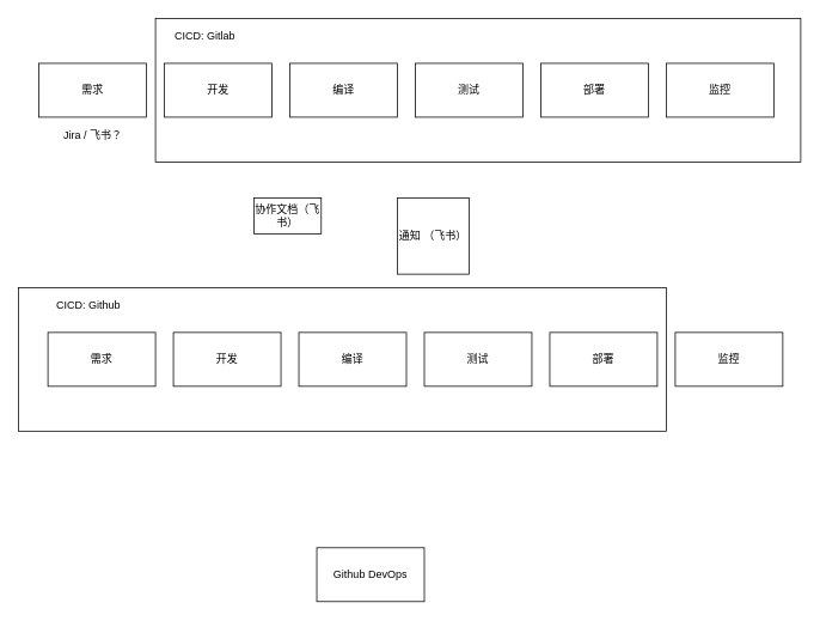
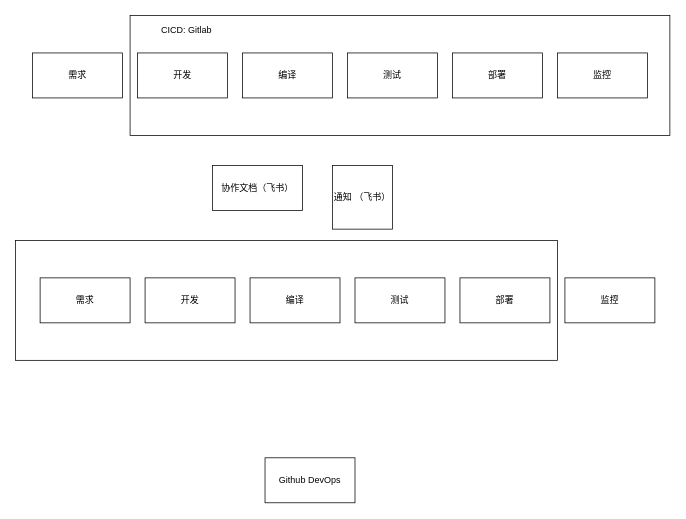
- <mxCell id="10" value="CICD: Gitlab" style="text;html=1;align=center;verticalAlign=middle;resizable=0;points=[];autosize=1;strokeColor=none;" parent="1" vertex="1"><mxGeometry x="188" y="30" width="80" height="20" as="geometry" /></mxCell>
+ <mxCell id="10" value="CICD: Gitlab" style="text;html=1;align=center;verticalAlign=middle;resizable=0;points=[];autosize=1;strokeColor=none;" parent="1" vertex="1"><mxGeometry x="208" y="30" width="80" height="20" as="geometry" /></mxCell>
- <mxCell id="9" value="Jira / 飞书？" style="text;html=1;align=center;verticalAlign=middle;resizable=0;points=[];autosize=1;strokeColor=none;" parent="1" vertex="1"><mxGeometry x="63" y="140" width="80" height="20" as="geometry" /></mxCell>
- <mxCell id="19" value="协作文档（飞书）" style="whiteSpace=wrap;html=1;" parent="1" vertex="1"><mxGeometry x="283" y="220" width="75" height="40" as="geometry" /></mxCell>
+ <mxCell id="19" value="协作文档（飞书）" style="whiteSpace=wrap;html=1;" parent="1" vertex="1"><mxGeometry x="283" y="220" width="120" height="60" as="geometry" /></mxCell>
- <mxCell id="18" value="CICD: Github" style="text;html=1;align=center;verticalAlign=middle;resizable=0;points=[];autosize=1;strokeColor=none;" parent="1" vertex="1"><mxGeometry x="53" y="330" width="90" height="20" as="geometry" /></mxCell>
